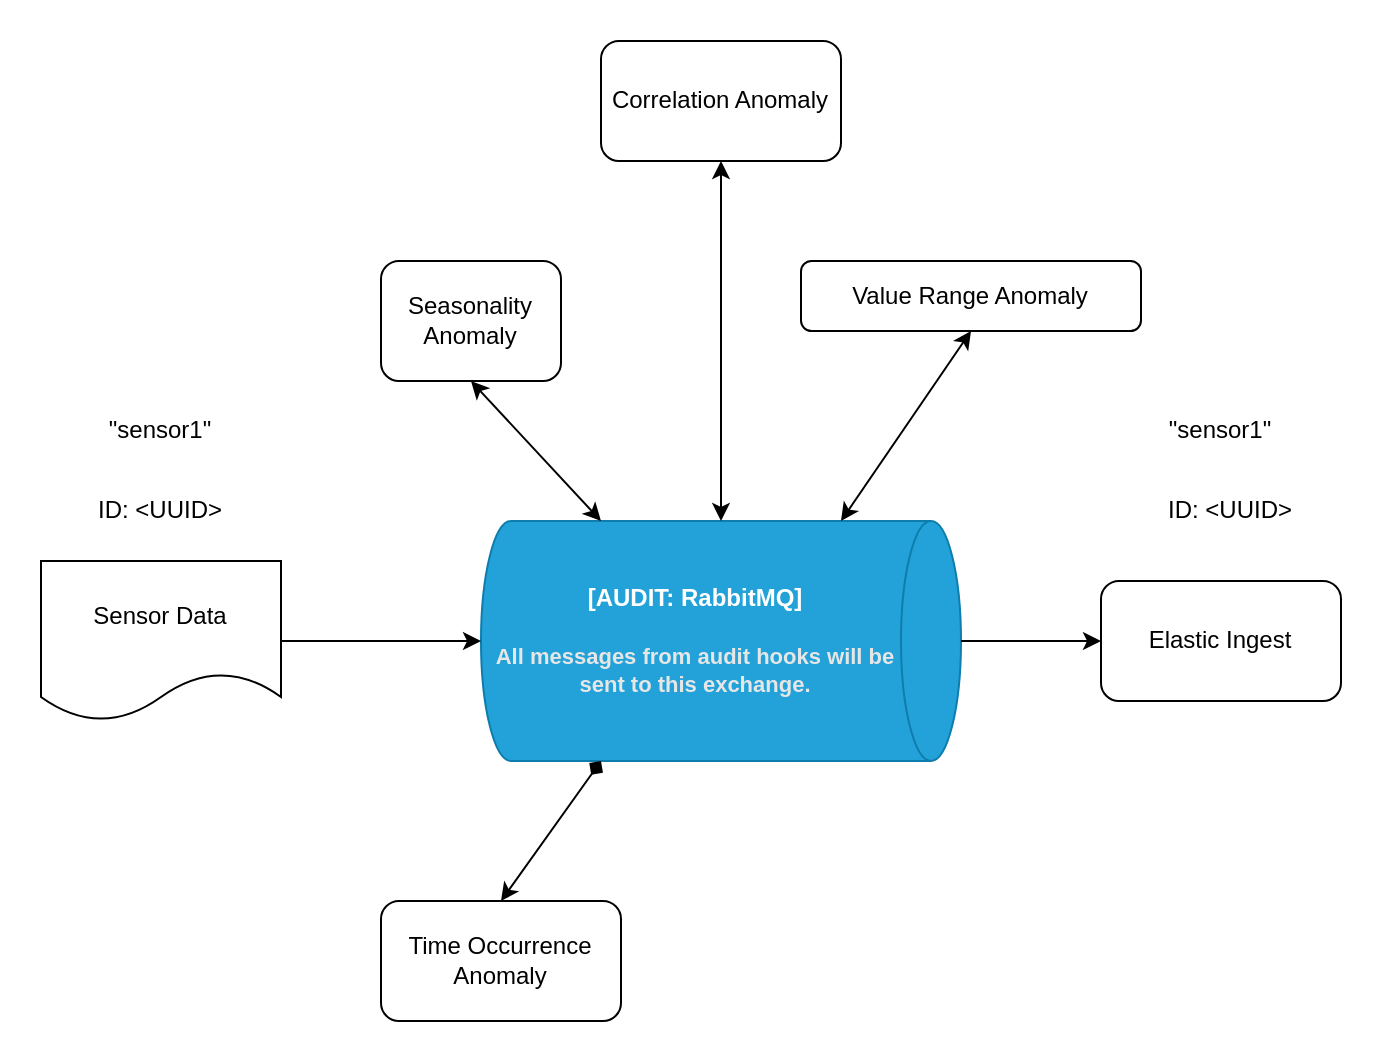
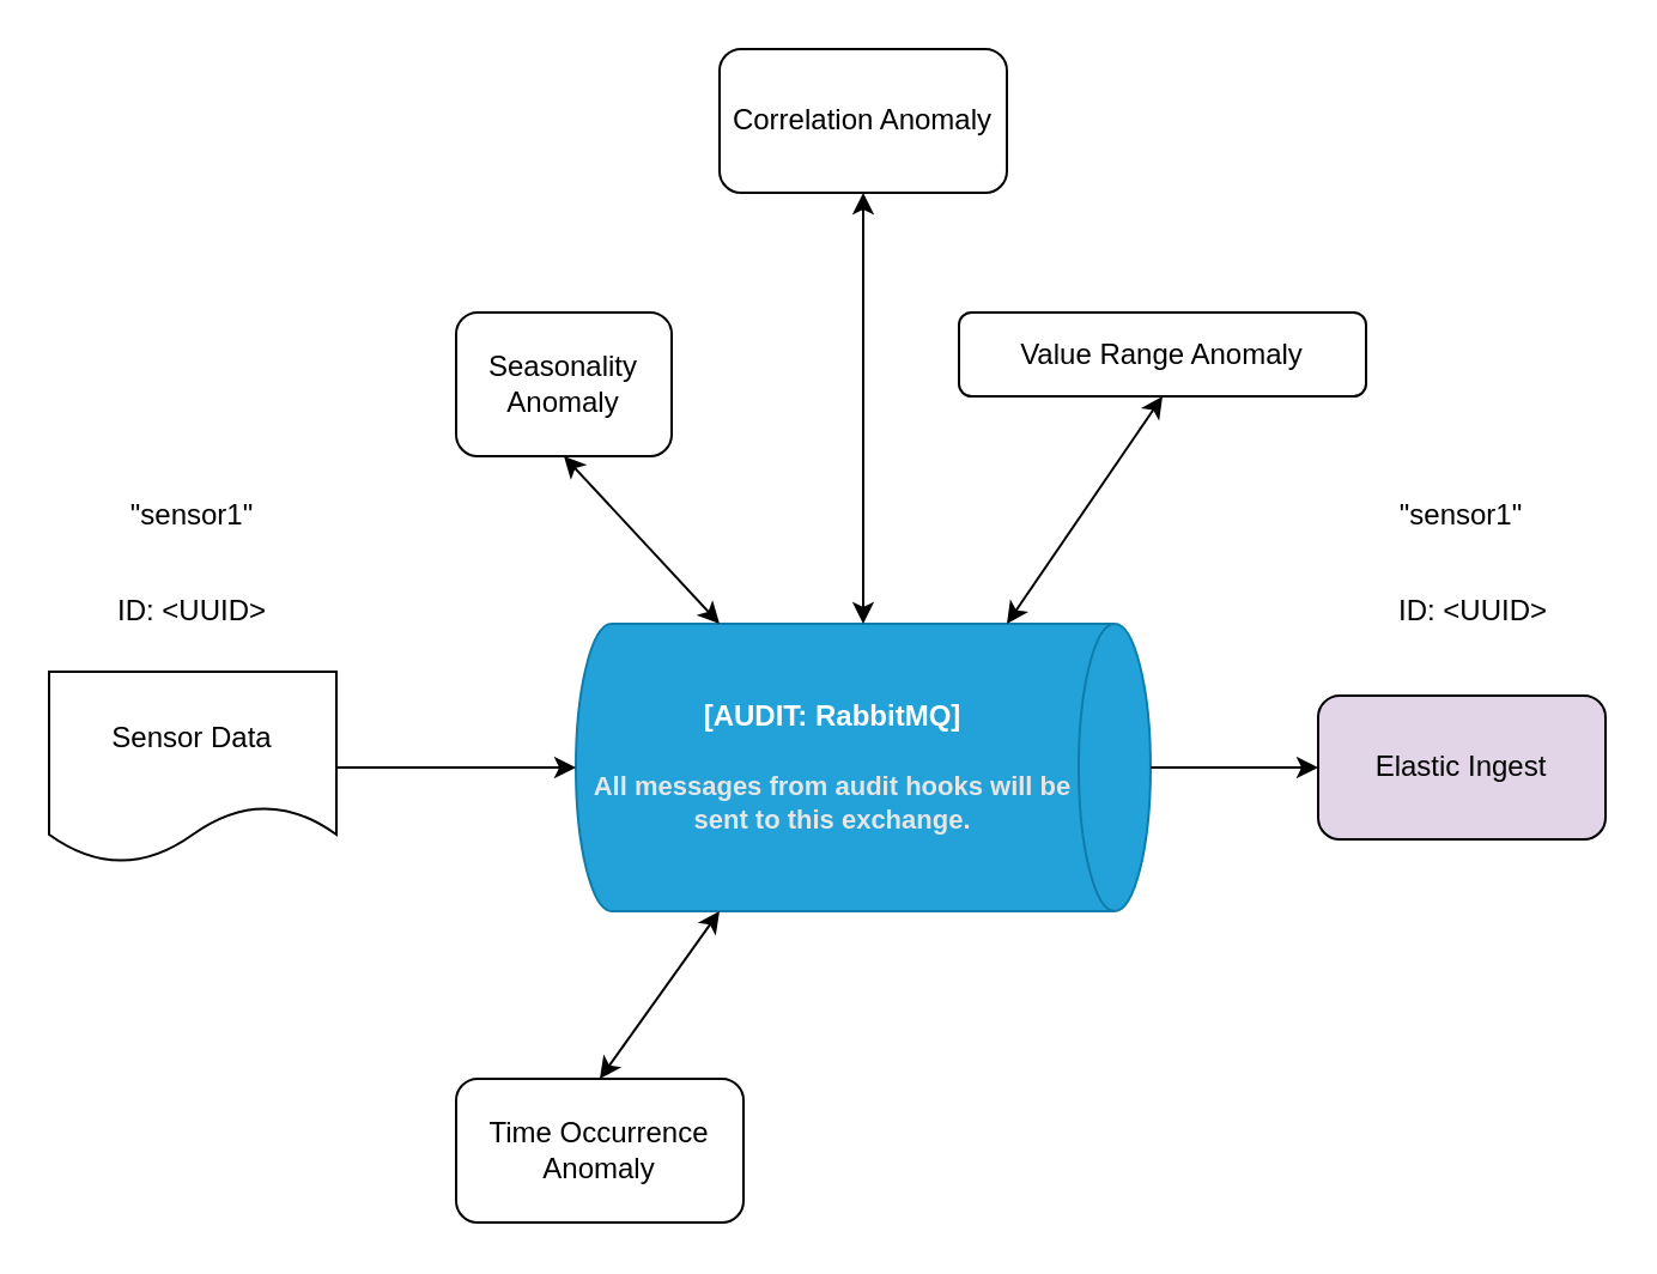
- <mxCell id="9" value="Elastic Ingest" style="rounded=1;whiteSpace=wrap;html=1;" vertex="1" parent="1"><mxGeometry x="550" y="290" width="120" height="60" as="geometry" /></mxCell>
+ <mxCell id="9" value="Elastic Ingest" style="rounded=1;whiteSpace=wrap;html=1;fillColor=#e1d5e7;" vertex="1" parent="1"><mxGeometry x="550" y="290" width="120" height="60" as="geometry" /></mxCell>
- <mxCell id="7" value="" style="endArrow=diamond;startArrow=classic;html=1;rounded=0;entryX=1;entryY=0.75;entryDx=0;entryDy=0;entryPerimeter=0;exitX=0.5;exitY=0;exitDx=0;exitDy=0;" edge="1" parent="1" source="3" target="5"><mxGeometry width="50" height="50" relative="1" as="geometry"><mxPoint x="100" y="440" as="sourcePoint" /><mxPoint x="150" y="390" as="targetPoint" /></mxGeometry></mxCell>
+ <mxCell id="7" value="" style="endArrow=classic;startArrow=classic;html=1;rounded=0;entryX=1;entryY=0.75;entryDx=0;entryDy=0;entryPerimeter=0;exitX=0.5;exitY=0;exitDx=0;exitDy=0;" edge="1" parent="1" source="3" target="5"><mxGeometry width="50" height="50" relative="1" as="geometry"><mxPoint x="100" y="440" as="sourcePoint" /><mxPoint x="150" y="390" as="targetPoint" /></mxGeometry></mxCell>
